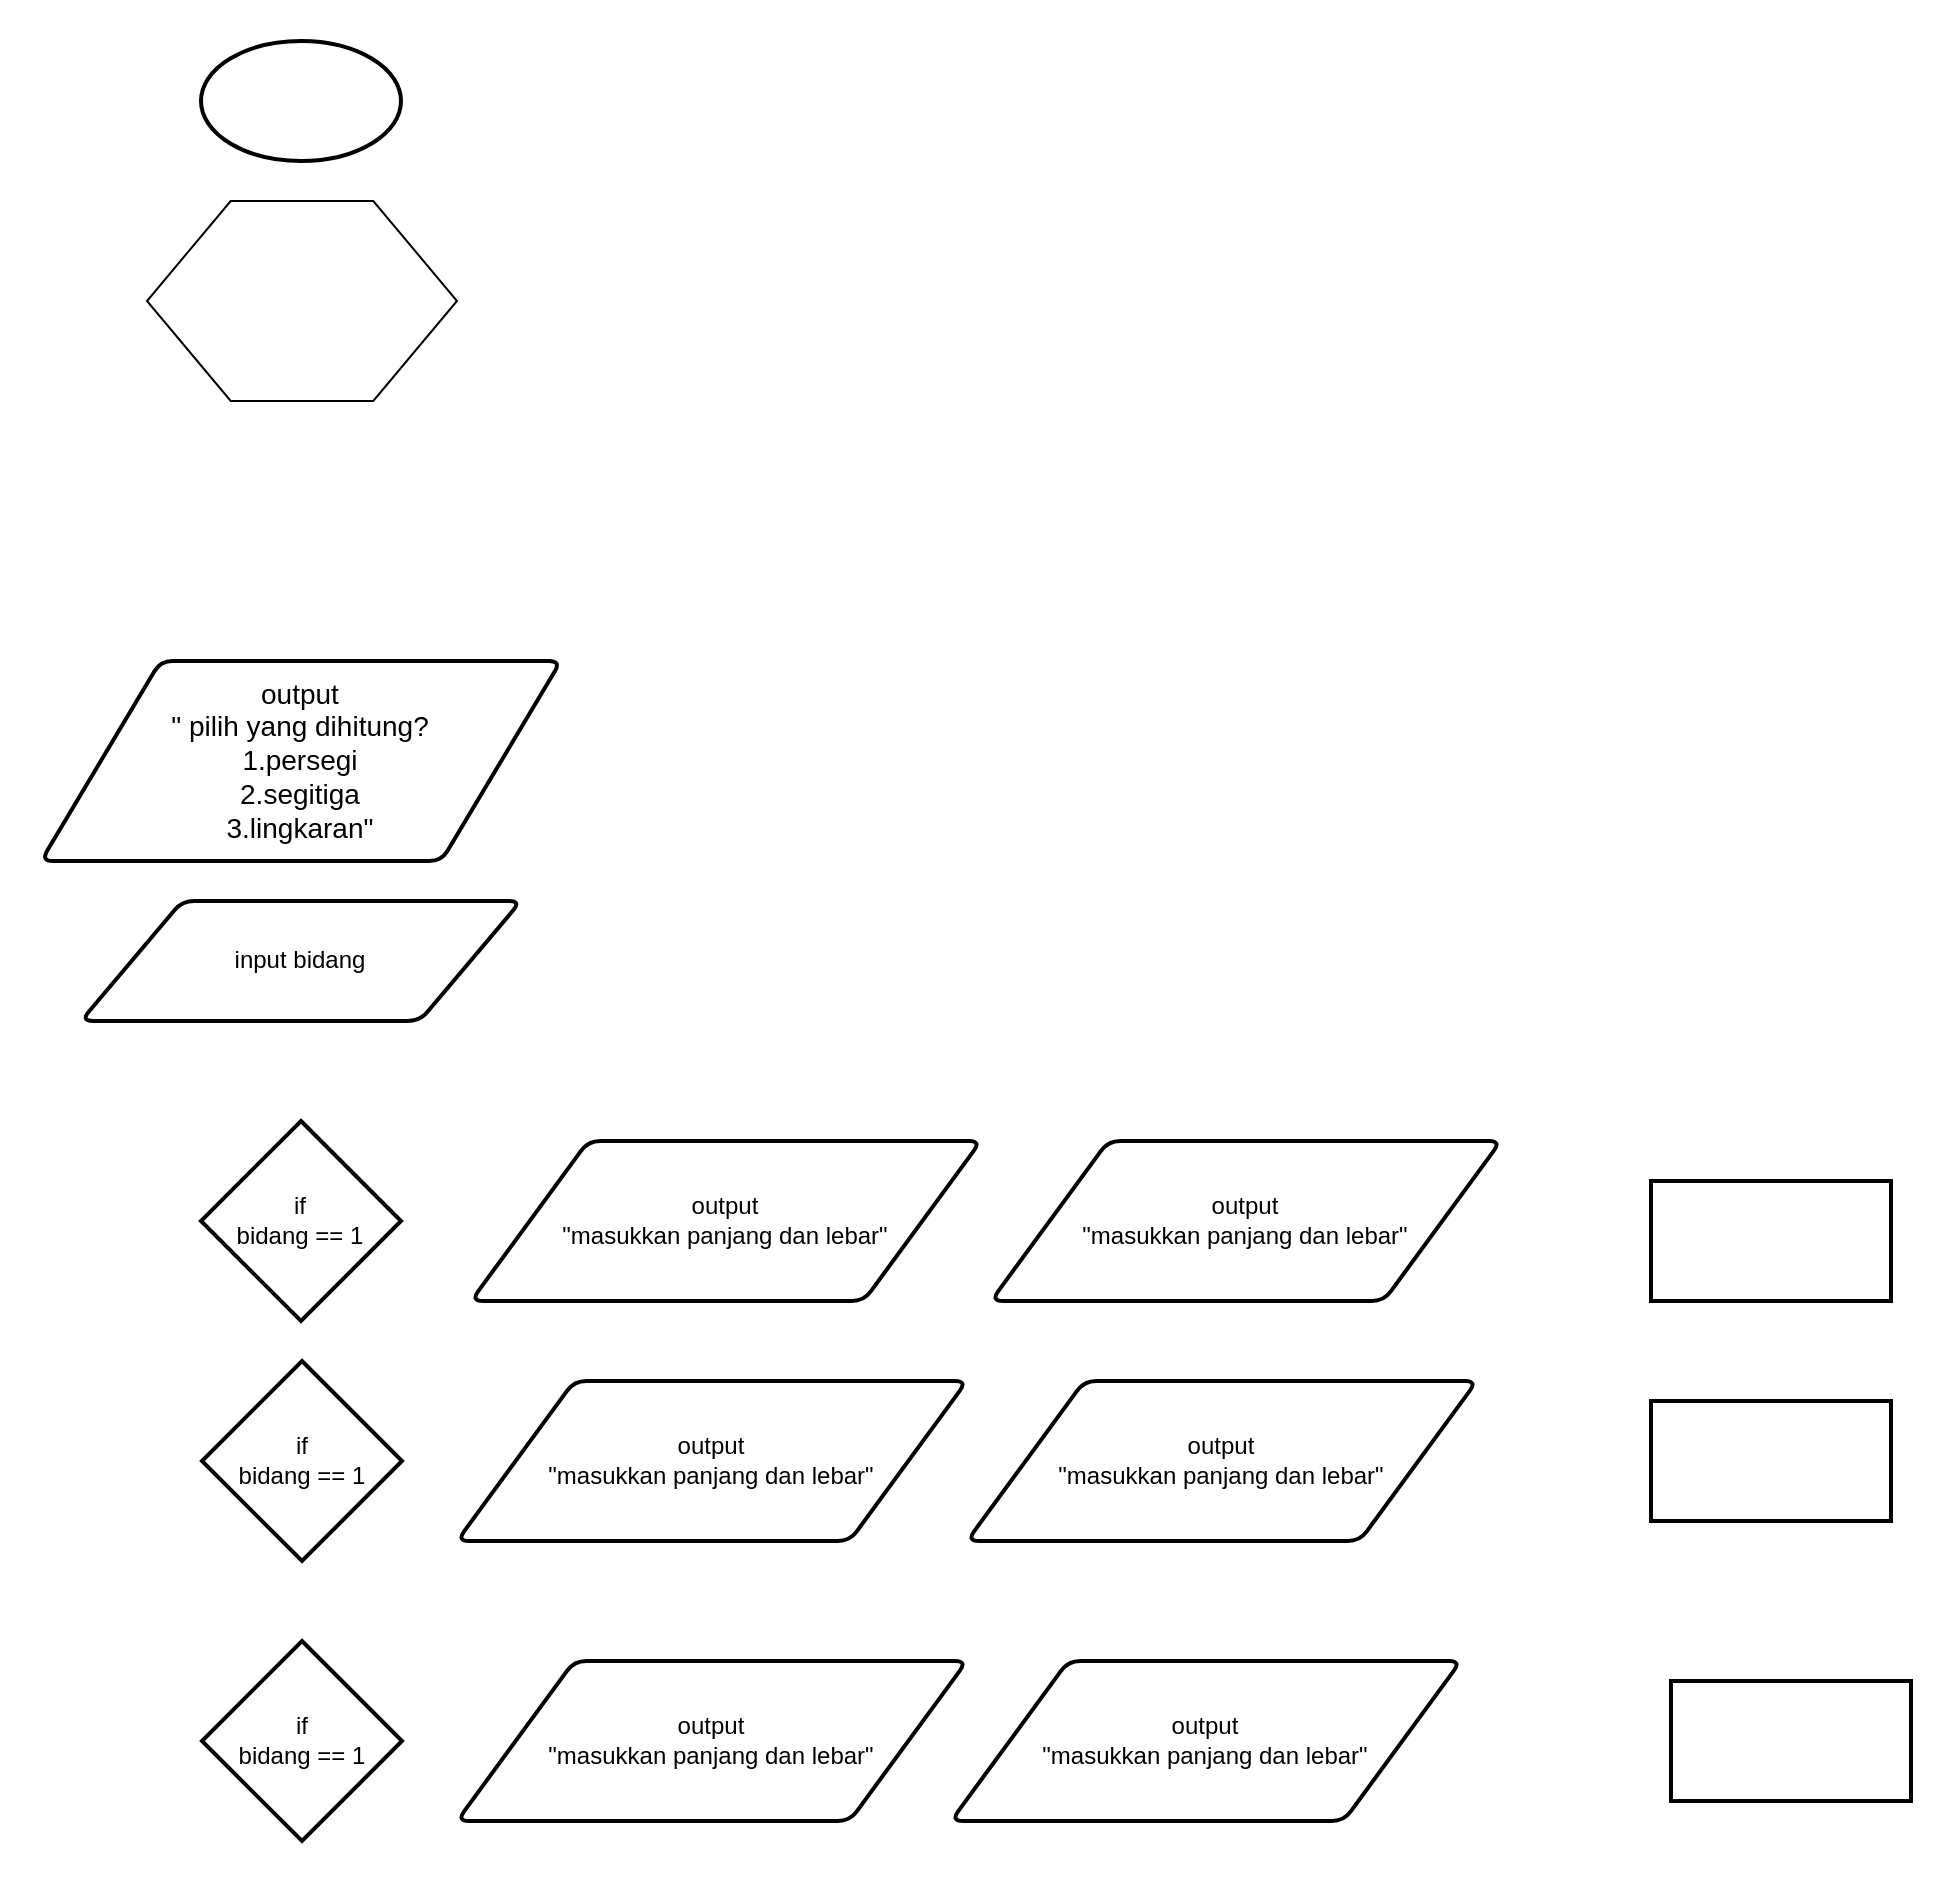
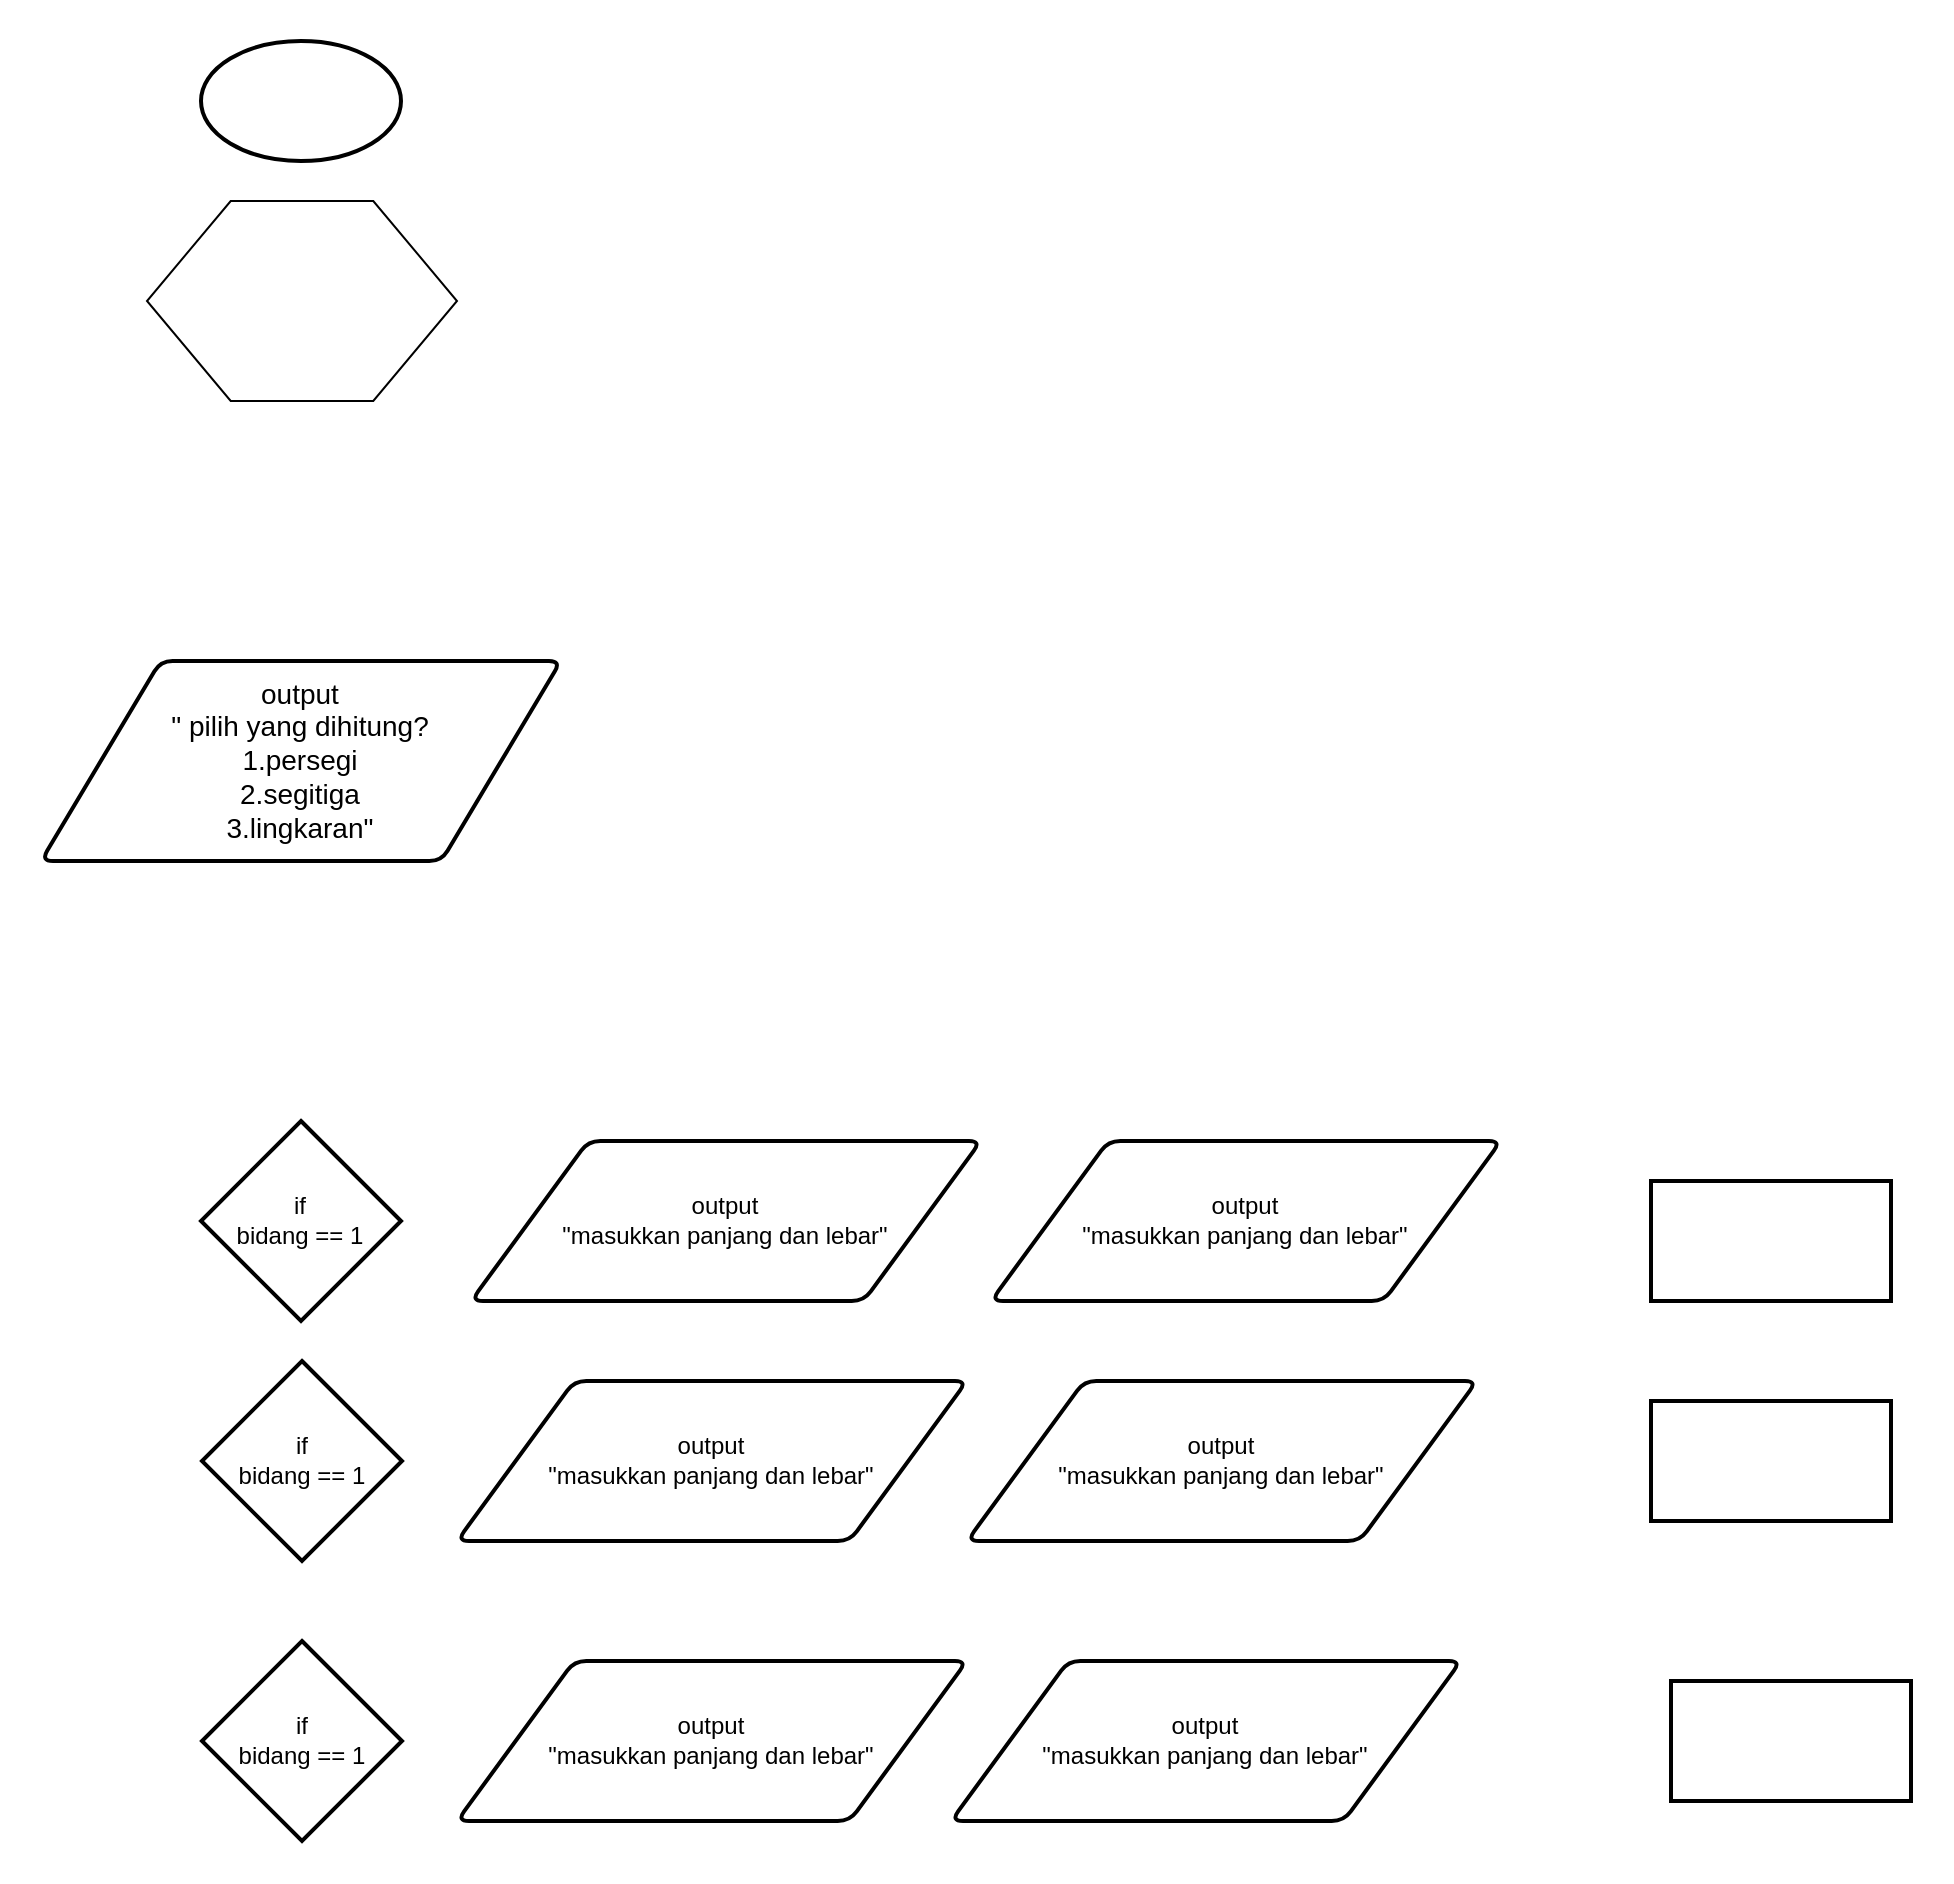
- <mxCell id="5" value="input bidang" style="shape=parallelogram;html=1;strokeWidth=2;perimeter=parallelogramPerimeter;whiteSpace=wrap;rounded=1;arcSize=12;size=0.23;" vertex="1" parent="1"><mxGeometry x="40" y="450" width="220" height="60" as="geometry" /></mxCell>
